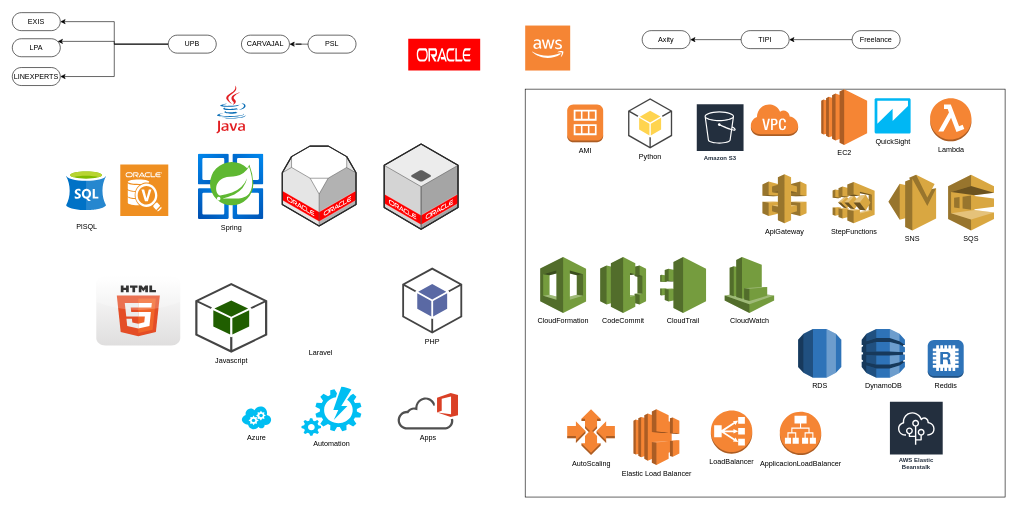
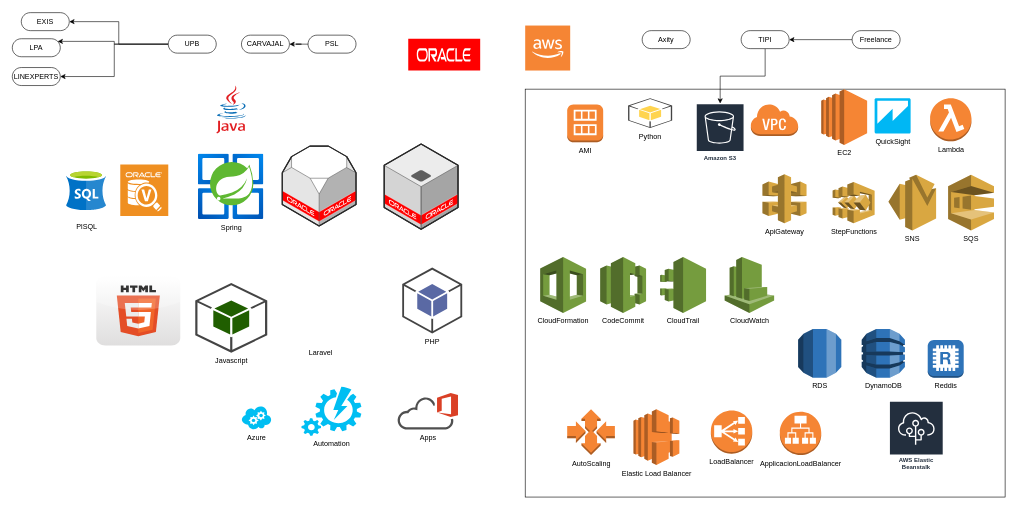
- <mxCell id="54" value="EXIS" style="html=1;dashed=0;whiteSpace=wrap;shape=mxgraph.dfd.start" vertex="1" parent="1"><mxGeometry x="20" y="20.5" width="80" height="30" as="geometry" /></mxCell>
+ <mxCell id="54" value="EXIS" style="html=1;dashed=0;whiteSpace=wrap;shape=mxgraph.dfd.start" vertex="1" parent="1"><mxGeometry x="35" y="20.5" width="80" height="30" as="geometry" /></mxCell>
- <mxCell id="39" style="edgeStyle=orthogonalEdgeStyle;rounded=0;orthogonalLoop=1;jettySize=auto;html=1;" edge="1" parent="1" source="40" target="41"><mxGeometry relative="1" as="geometry" /></mxCell>
+ <mxCell id="39" style="edgeStyle=orthogonalEdgeStyle;rounded=0;orthogonalLoop=1;jettySize=auto;html=1;" edge="1" parent="1" source="40" target="25"><mxGeometry relative="1" as="geometry" /></mxCell>
- <mxCell id="3" value="Python" style="outlineConnect=0;dashed=0;verticalLabelPosition=bottom;verticalAlign=top;align=center;html=1;shape=mxgraph.aws3.android;fillColor=#FFD44F;gradientColor=none;" parent="1" vertex="1"><mxGeometry x="1046.5" y="163" width="73.5" height="84" as="geometry" /></mxCell>
+ <mxCell id="3" value="Python" style="outlineConnect=0;dashed=0;verticalLabelPosition=bottom;verticalAlign=top;align=center;html=1;shape=mxgraph.aws3.android;fillColor=#FFD44F;gradientColor=none;" parent="1" vertex="1"><mxGeometry x="1046.5" y="163" width="73.5" height="50" as="geometry" /></mxCell>
